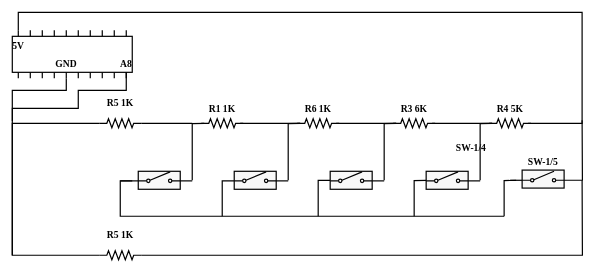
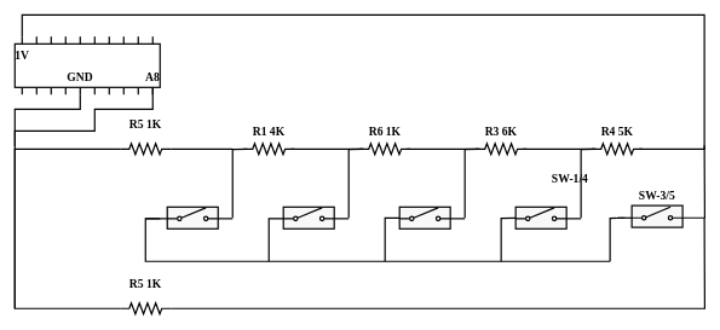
- <mxCell id="16" value="5V" style="rounded=0;whiteSpace=wrap;html=1;fillColor=none;fontSize=16;fontFamily=Fira Code;fontSource=https%3A%2F%2Ffonts.googleapis.com%2Fcss%3Ffamily%3DFira%2BCode;fontStyle=1;strokeWidth=2;strokeColor=none;" parent="1" vertex="1"><mxGeometry x="20" y="60" width="20" height="30" as="geometry" /></mxCell>
+ <mxCell id="16" value="1V" style="rounded=0;whiteSpace=wrap;html=1;fillColor=none;fontSize=16;fontFamily=Fira Code;fontSource=https%3A%2F%2Ffonts.googleapis.com%2Fcss%3Ffamily%3DFira%2BCode;fontStyle=1;strokeWidth=2;strokeColor=none;" parent="1" vertex="1"><mxGeometry x="20" y="60" width="20" height="30" as="geometry" /></mxCell>
- <mxCell id="40" value="R1 1K" style="rounded=0;whiteSpace=wrap;html=1;fillColor=none;fontSize=16;fontFamily=Fira Code;fontSource=https%3A%2F%2Ffonts.googleapis.com%2Fcss%3Ffamily%3DFira%2BCode;fontStyle=1;strokeWidth=2;strokeColor=none;" parent="1" vertex="1"><mxGeometry x="340" y="165" width="60" height="30" as="geometry" /></mxCell>
+ <mxCell id="40" value="R1 4K" style="rounded=0;whiteSpace=wrap;html=1;fillColor=none;fontSize=16;fontFamily=Fira Code;fontSource=https%3A%2F%2Ffonts.googleapis.com%2Fcss%3Ffamily%3DFira%2BCode;fontStyle=1;strokeWidth=2;strokeColor=none;" parent="1" vertex="1"><mxGeometry x="340" y="165" width="60" height="30" as="geometry" /></mxCell>
- <mxCell id="33" value="SW-1/5" style="rounded=0;whiteSpace=wrap;html=1;fillColor=none;fontSize=16;fontFamily=Fira Code;fontSource=https%3A%2F%2Ffonts.googleapis.com%2Fcss%3Ffamily%3DFira%2BCode;fontStyle=1;strokeWidth=2;strokeColor=none;" parent="1" vertex="1"><mxGeometry x="870" y="254" width="70" height="30" as="geometry" /></mxCell>
+ <mxCell id="33" value="SW-3/5" style="rounded=0;whiteSpace=wrap;html=1;fillColor=none;fontSize=16;fontFamily=Fira Code;fontSource=https%3A%2F%2Ffonts.googleapis.com%2Fcss%3Ffamily%3DFira%2BCode;fontStyle=1;strokeWidth=2;strokeColor=none;" parent="1" vertex="1"><mxGeometry x="870" y="254" width="70" height="30" as="geometry" /></mxCell>
